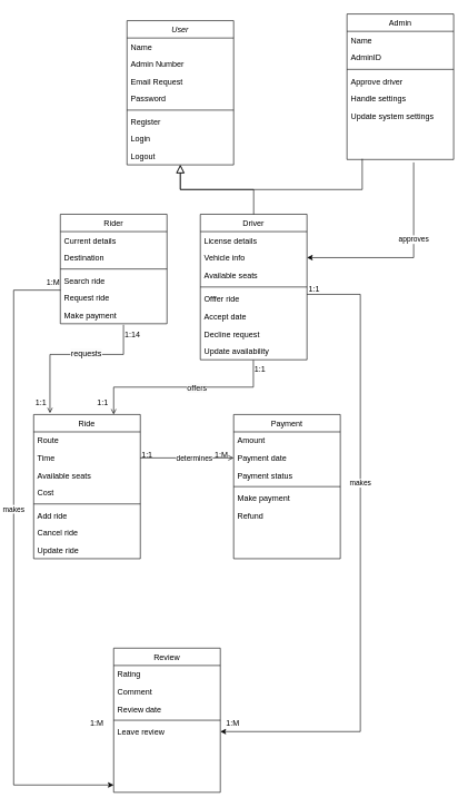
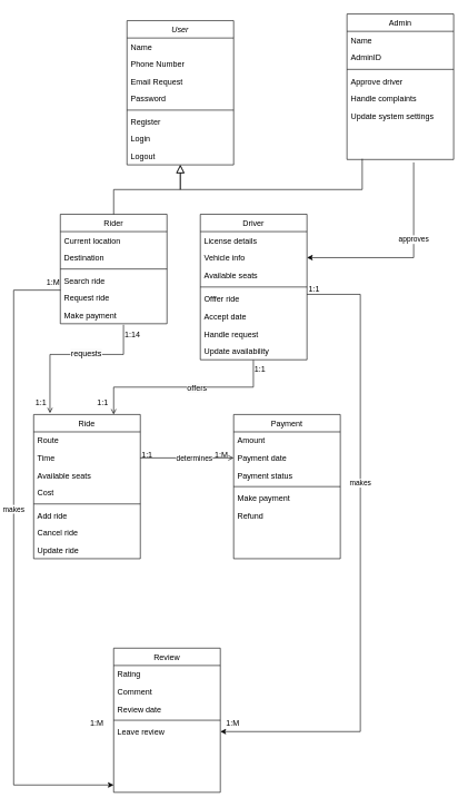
- <mxCell id="4" value="Admin Number" style="text;align=left;verticalAlign=top;spacingLeft=4;spacingRight=4;overflow=hidden;rotatable=0;points=[[0,0.5],[1,0.5]];portConstraint=eastwest;rounded=0;shadow=0;html=0;" vertex="1" parent="2"><mxGeometry y="52" width="160" height="26" as="geometry" /></mxCell>
+ <mxCell id="4" value="Phone Number" style="text;align=left;verticalAlign=top;spacingLeft=4;spacingRight=4;overflow=hidden;rotatable=0;points=[[0,0.5],[1,0.5]];portConstraint=eastwest;rounded=0;shadow=0;html=0;" vertex="1" parent="2"><mxGeometry y="52" width="160" height="26" as="geometry" /></mxCell>
- <mxCell id="76" value="Handle settings" style="text;align=left;verticalAlign=top;spacingLeft=4;spacingRight=4;overflow=hidden;rotatable=0;points=[[0,0.5],[1,0.5]];portConstraint=eastwest;" vertex="1" parent="71"><mxGeometry y="114" width="160" height="26" as="geometry" /></mxCell>
+ <mxCell id="76" value="Handle complaints" style="text;align=left;verticalAlign=top;spacingLeft=4;spacingRight=4;overflow=hidden;rotatable=0;points=[[0,0.5],[1,0.5]];portConstraint=eastwest;" vertex="1" parent="71"><mxGeometry y="114" width="160" height="26" as="geometry" /></mxCell>
+ <mxCell id="18" value="" style="endArrow=block;endSize=10;endFill=0;shadow=0;strokeWidth=1;rounded=0;curved=0;edgeStyle=elbowEdgeStyle;elbow=vertical;" edge="1" parent="1" source="11" target="2"><mxGeometry width="160" relative="1" as="geometry"><mxPoint x="170" y="113" as="sourcePoint" /><mxPoint x="170" y="113" as="targetPoint" /></mxGeometry></mxCell>
- <mxCell id="30" value="" style="endArrow=block;endSize=10;endFill=0;shadow=0;strokeWidth=1;rounded=0;curved=0;edgeStyle=elbowEdgeStyle;elbow=vertical;" edge="1" parent="1" source="21" target="2"><mxGeometry width="160" relative="1" as="geometry"><mxPoint x="180" y="283" as="sourcePoint" /><mxPoint x="280" y="181" as="targetPoint" /></mxGeometry></mxCell>
- <mxCell id="12" value="Current details" style="text;align=left;verticalAlign=top;spacingLeft=4;spacingRight=4;overflow=hidden;rotatable=0;points=[[0,0.5],[1,0.5]];portConstraint=eastwest;" vertex="1" parent="11"><mxGeometry y="26" width="160" height="26" as="geometry" /></mxCell>
+ <mxCell id="12" value="Current location" style="text;align=left;verticalAlign=top;spacingLeft=4;spacingRight=4;overflow=hidden;rotatable=0;points=[[0,0.5],[1,0.5]];portConstraint=eastwest;" vertex="1" parent="11"><mxGeometry y="26" width="160" height="26" as="geometry" /></mxCell>
- <mxCell id="28" value="Decline request" style="text;align=left;verticalAlign=top;spacingLeft=4;spacingRight=4;overflow=hidden;rotatable=0;points=[[0,0.5],[1,0.5]];portConstraint=eastwest;" vertex="1" parent="21"><mxGeometry y="166" width="160" height="26" as="geometry" /></mxCell>
+ <mxCell id="28" value="Handle request" style="text;align=left;verticalAlign=top;spacingLeft=4;spacingRight=4;overflow=hidden;rotatable=0;points=[[0,0.5],[1,0.5]];portConstraint=eastwest;" vertex="1" parent="21"><mxGeometry y="166" width="160" height="26" as="geometry" /></mxCell>
